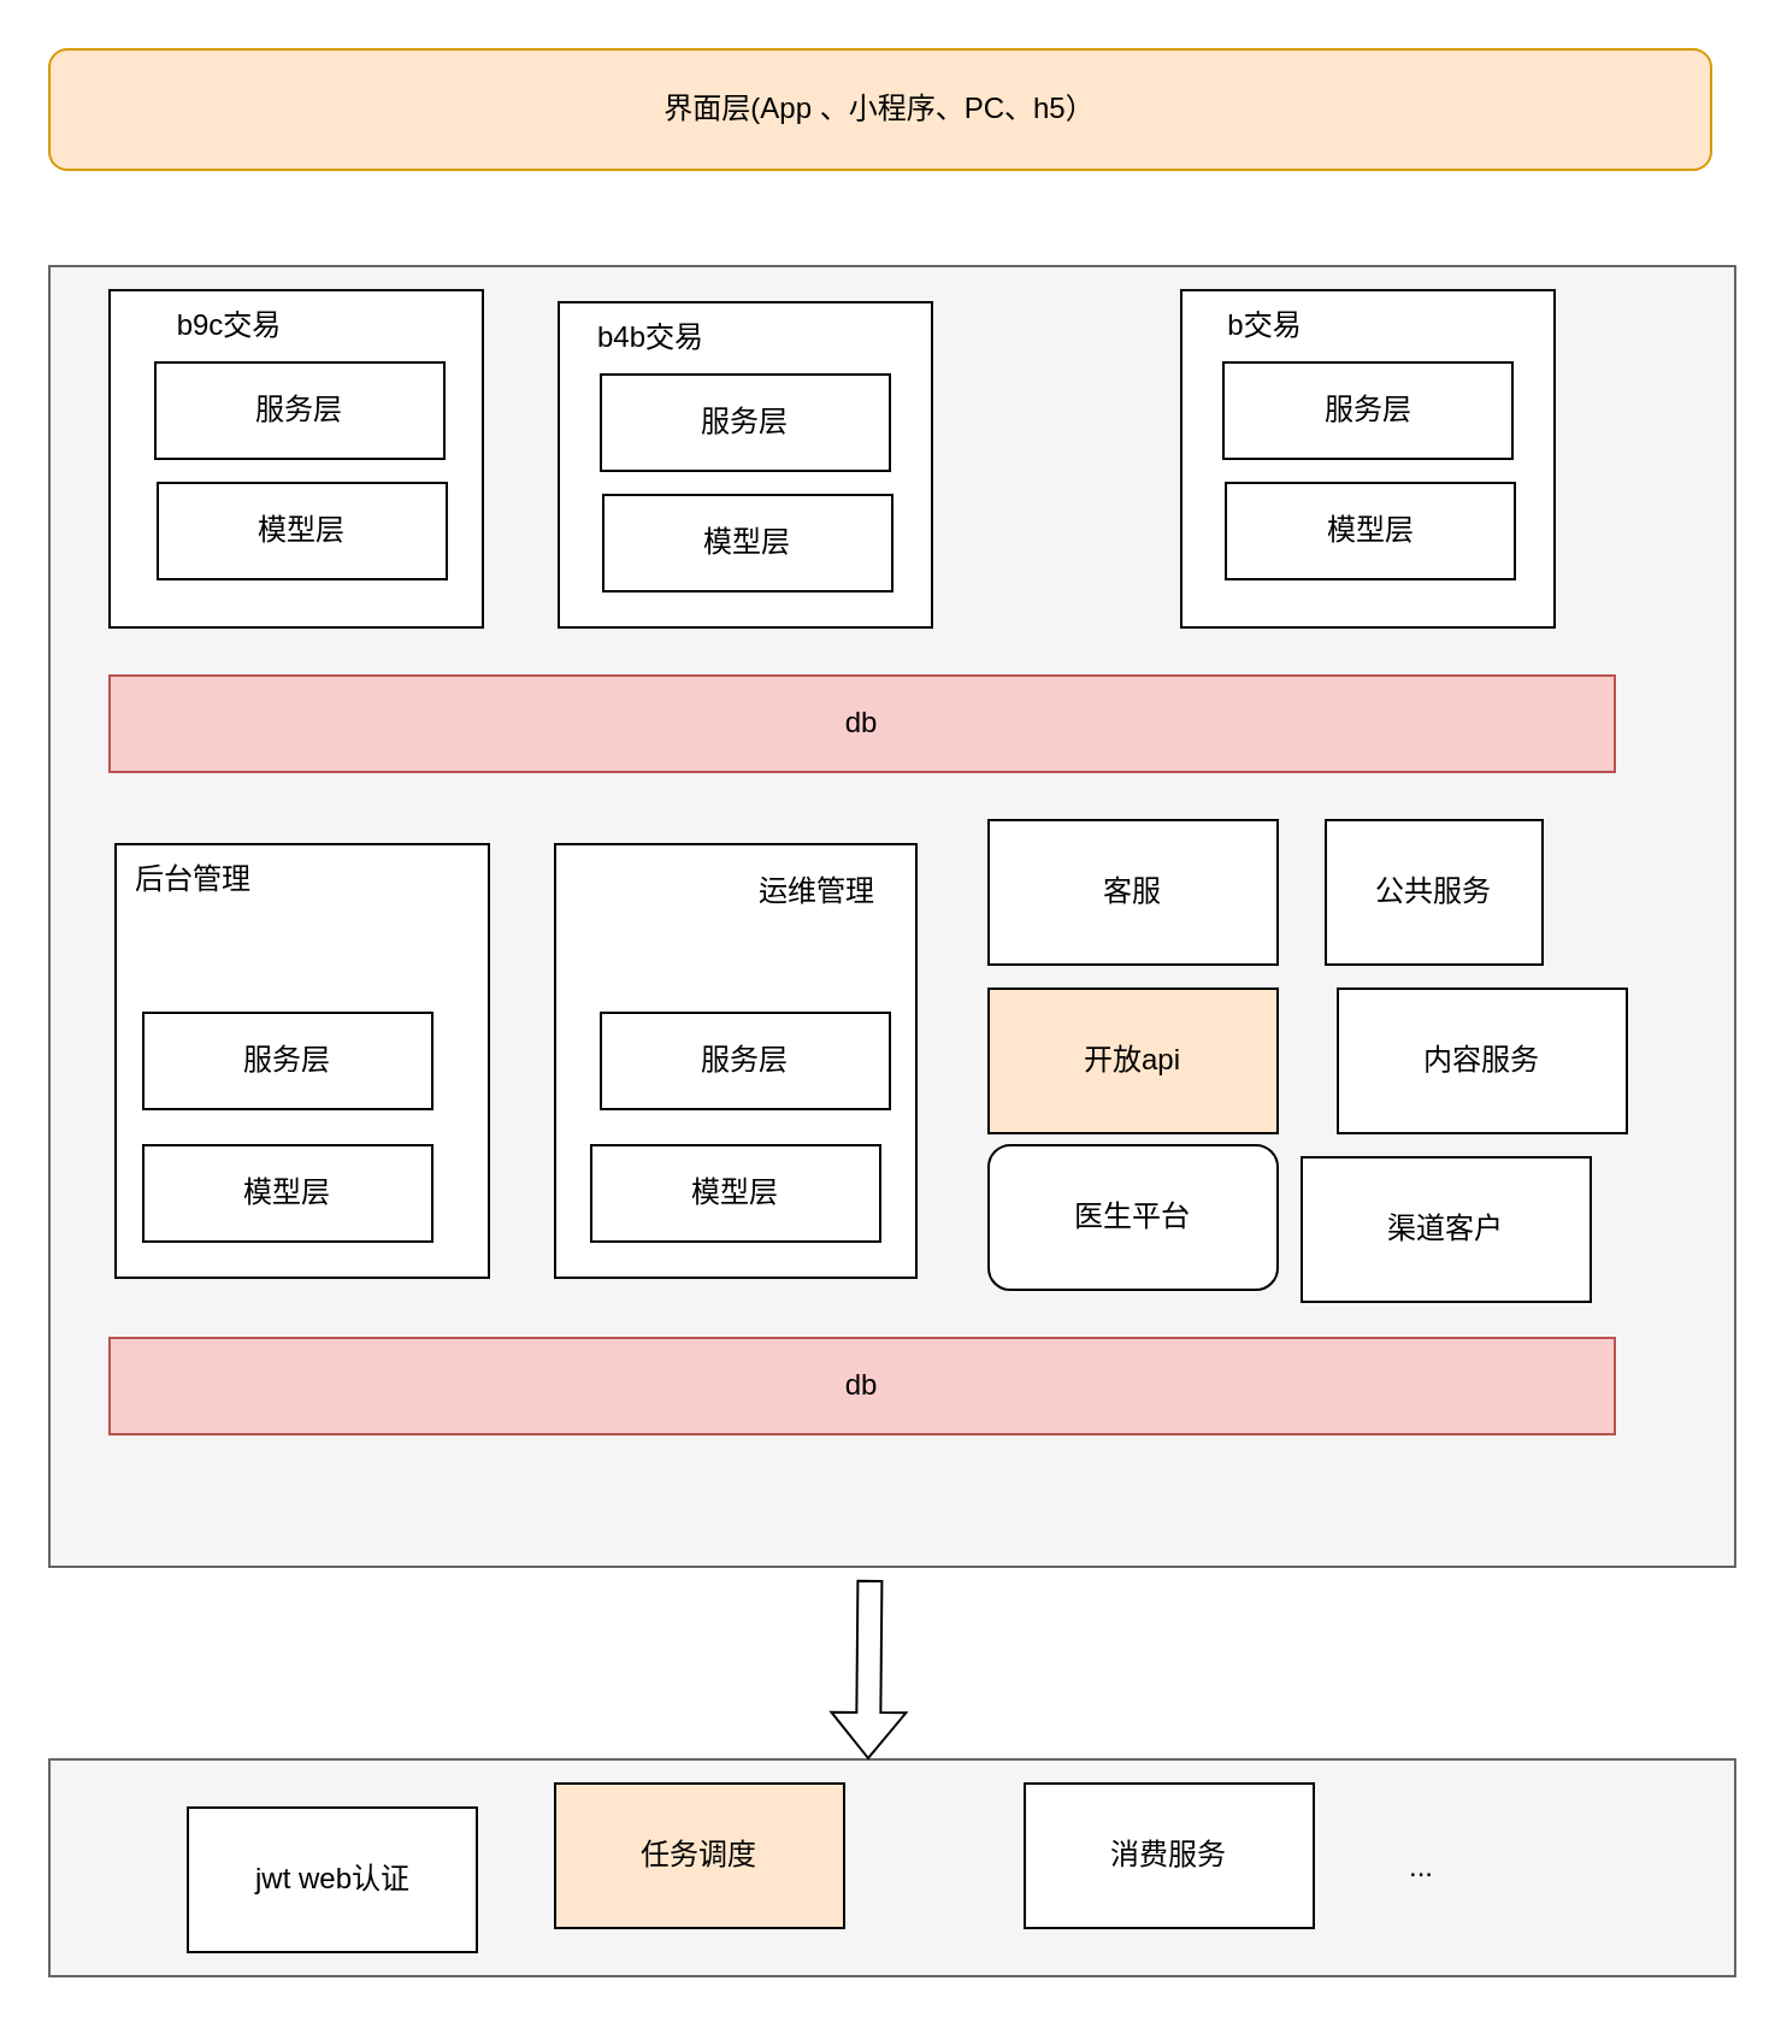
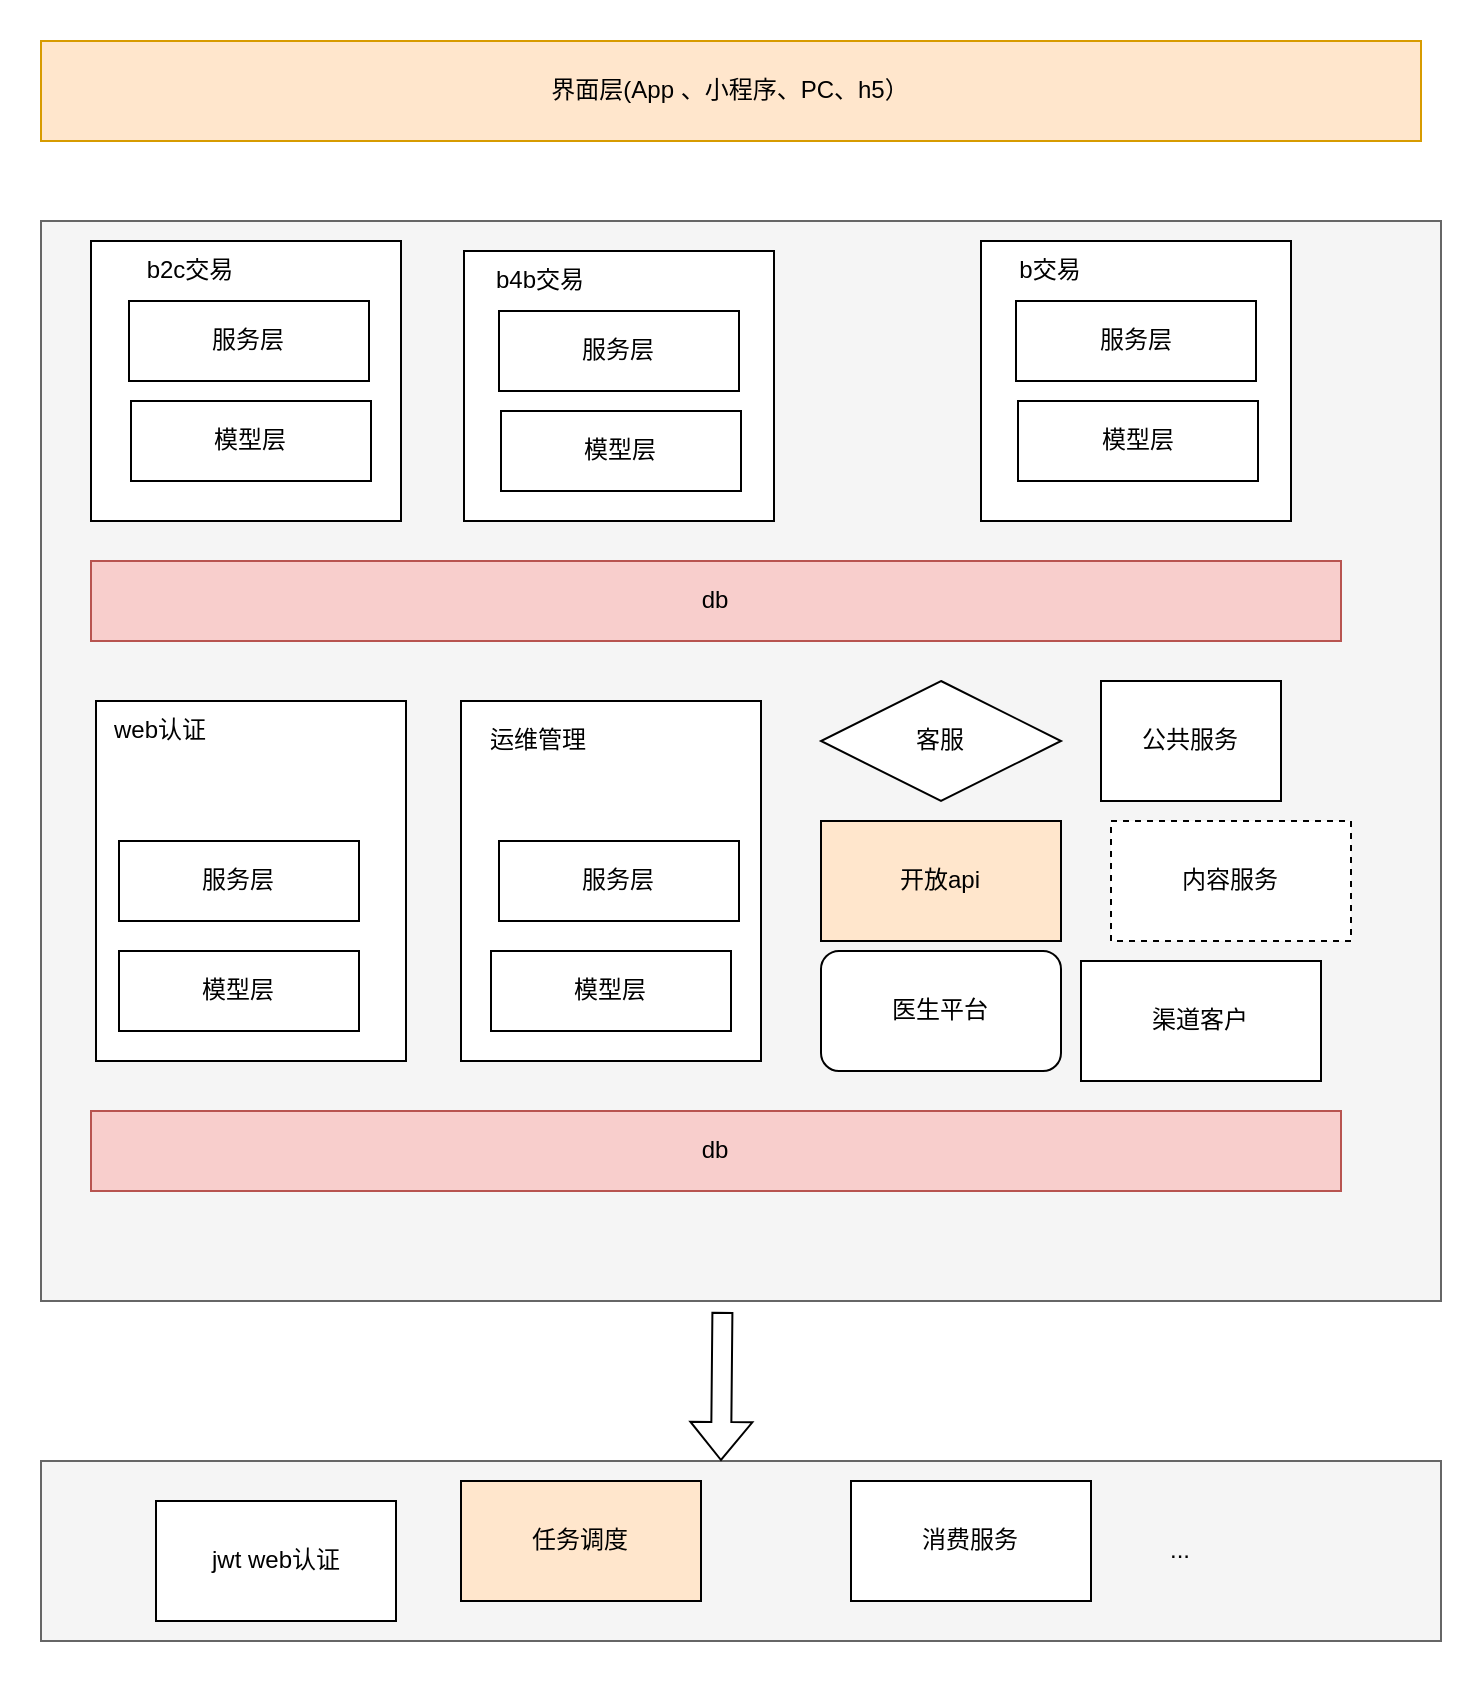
- <mxCell id="19" value="界面层(App 、小程序、PC、h5）" style="whiteSpace=wrap;html=1;fillColor=#ffe6cc;strokeColor=#d79b00;rounded=1;" vertex="1" parent="1"><mxGeometry x="20" y="20" width="690" height="50" as="geometry" /></mxCell>
+ <mxCell id="19" value="界面层(App 、小程序、PC、h5）" style="rounded=0;whiteSpace=wrap;html=1;fillColor=#ffe6cc;strokeColor=#d79b00;" vertex="1" parent="1"><mxGeometry x="20" y="20" width="690" height="50" as="geometry" /></mxCell>
- <mxCell id="16" value="b9c交易" style="text;html=1;strokeColor=none;fillColor=none;align=center;verticalAlign=middle;whiteSpace=wrap;rounded=0;" vertex="1" parent="1"><mxGeometry x="65" y="120" width="60" height="30" as="geometry" /></mxCell>
+ <mxCell id="16" value="b2c交易" style="text;html=1;strokeColor=none;fillColor=none;align=center;verticalAlign=middle;whiteSpace=wrap;rounded=0;" vertex="1" parent="1"><mxGeometry x="65" y="120" width="60" height="30" as="geometry" /></mxCell>
- <mxCell id="31" value="后台管理" style="text;html=1;strokeColor=none;fillColor=none;align=center;verticalAlign=middle;whiteSpace=wrap;rounded=0;" vertex="1" parent="1"><mxGeometry x="50" y="350" width="60" height="30" as="geometry" /></mxCell>
+ <mxCell id="31" value="web认证" style="text;html=1;strokeColor=none;fillColor=none;align=center;verticalAlign=middle;whiteSpace=wrap;rounded=0;" vertex="1" parent="1"><mxGeometry x="50" y="350" width="60" height="30" as="geometry" /></mxCell>
- <mxCell id="34" value="运维管理" style="text;html=1;strokeColor=none;fillColor=none;align=center;verticalAlign=middle;whiteSpace=wrap;rounded=0;" vertex="1" parent="1"><mxGeometry x="309" y="355" width="60" height="30" as="geometry" /></mxCell>
+ <mxCell id="34" value="运维管理" style="text;html=1;strokeColor=none;fillColor=none;align=center;verticalAlign=middle;whiteSpace=wrap;rounded=0;" vertex="1" parent="1"><mxGeometry x="239" y="355" width="60" height="30" as="geometry" /></mxCell>
- <mxCell id="9" value="客服" style="rounded=0;whiteSpace=wrap;html=1;" vertex="1" parent="1"><mxGeometry x="410" y="340" width="120" height="60" as="geometry" /></mxCell>
+ <mxCell id="9" value="客服" style="rhombus;whiteSpace=wrap;html=1;" vertex="1" parent="1"><mxGeometry x="410" y="340" width="120" height="60" as="geometry" /></mxCell>
- <mxCell id="4" value="内容服务" style="rounded=0;whiteSpace=wrap;html=1;" vertex="1" parent="1"><mxGeometry x="555" y="410" width="120" height="60" as="geometry" /></mxCell>
+ <mxCell id="4" value="内容服务" style="rounded=0;whiteSpace=wrap;html=1;dashed=1;" vertex="1" parent="1"><mxGeometry x="555" y="410" width="120" height="60" as="geometry" /></mxCell>
